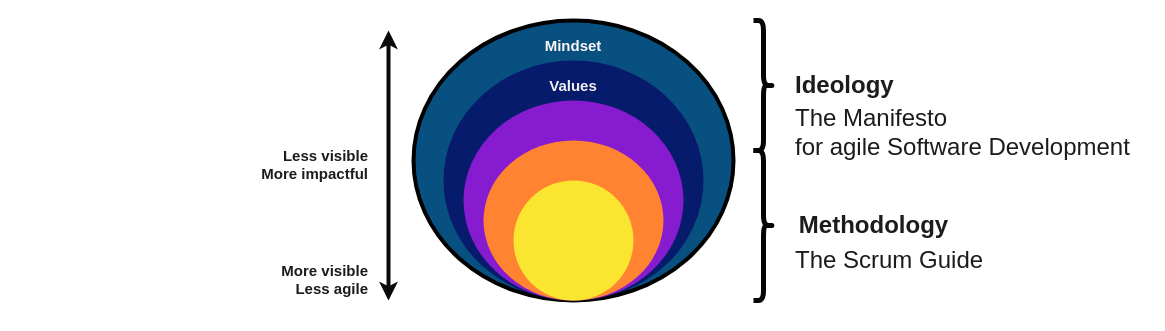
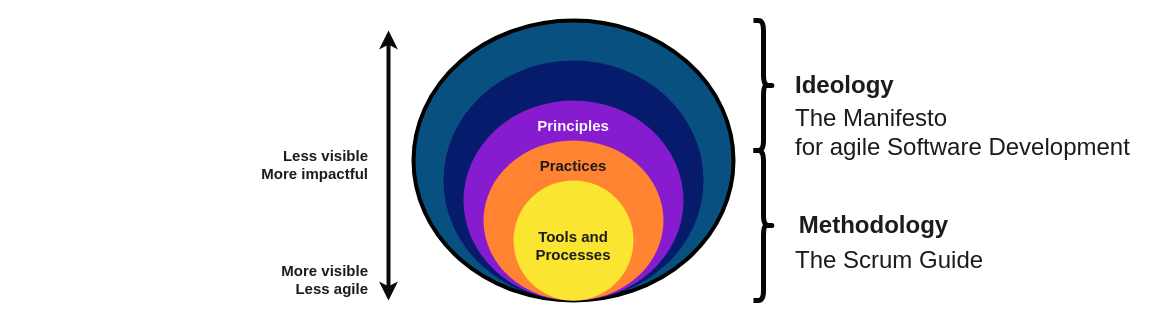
- <mxCell id="7" value="&lt;b style=&quot;font-size: 15px;&quot;&gt;Mindset&lt;/b&gt;" style="text;html=1;strokeColor=none;fillColor=none;align=center;verticalAlign=middle;whiteSpace=wrap;rounded=0;fontSize=15;sketch=0;fontColor=#FFF8F9;fontFamily=Helvetica;" parent="1" vertex="1"><mxGeometry x="543" y="30" width="60" height="30" as="geometry" /></mxCell>
- <mxCell id="8" value="&lt;b style=&quot;font-size: 15px&quot;&gt;Values&lt;/b&gt;" style="text;html=1;strokeColor=none;fillColor=none;align=center;verticalAlign=middle;whiteSpace=wrap;rounded=0;fontSize=15;sketch=0;fontColor=#F0F0F0;fontFamily=Helvetica;" parent="1" vertex="1"><mxGeometry x="543" y="70" width="60" height="30" as="geometry" /></mxCell>
+ <mxCell id="9" value="&lt;b style=&quot;font-size: 15px&quot;&gt;Principles&lt;/b&gt;" style="text;html=1;strokeColor=none;fillColor=none;align=center;verticalAlign=middle;whiteSpace=wrap;rounded=0;fontSize=15;fontColor=#FAFAFA;sketch=0;fontFamily=Helvetica;" parent="1" vertex="1"><mxGeometry x="543" y="110" width="60" height="30" as="geometry" /></mxCell>
+ <mxCell id="10" value="&lt;b style=&quot;font-size: 15px&quot;&gt;Practices&lt;/b&gt;" style="text;html=1;strokeColor=none;fillColor=none;align=center;verticalAlign=middle;whiteSpace=wrap;rounded=0;fontSize=15;fontColor=#1C1C1C;sketch=0;fontFamily=Helvetica;" parent="1" vertex="1"><mxGeometry x="543" y="150" width="60" height="30" as="geometry" /></mxCell>
+ <mxCell id="11" value="&lt;b style=&quot;font-size: 15px&quot;&gt;Tools and Processes&lt;/b&gt;" style="text;html=1;strokeColor=none;fillColor=none;align=center;verticalAlign=middle;whiteSpace=wrap;rounded=0;fontSize=15;fontColor=#1C1C1C;sketch=0;fontFamily=Helvetica;" parent="1" vertex="1"><mxGeometry x="523" y="230" width="100" height="30" as="geometry" /></mxCell>
